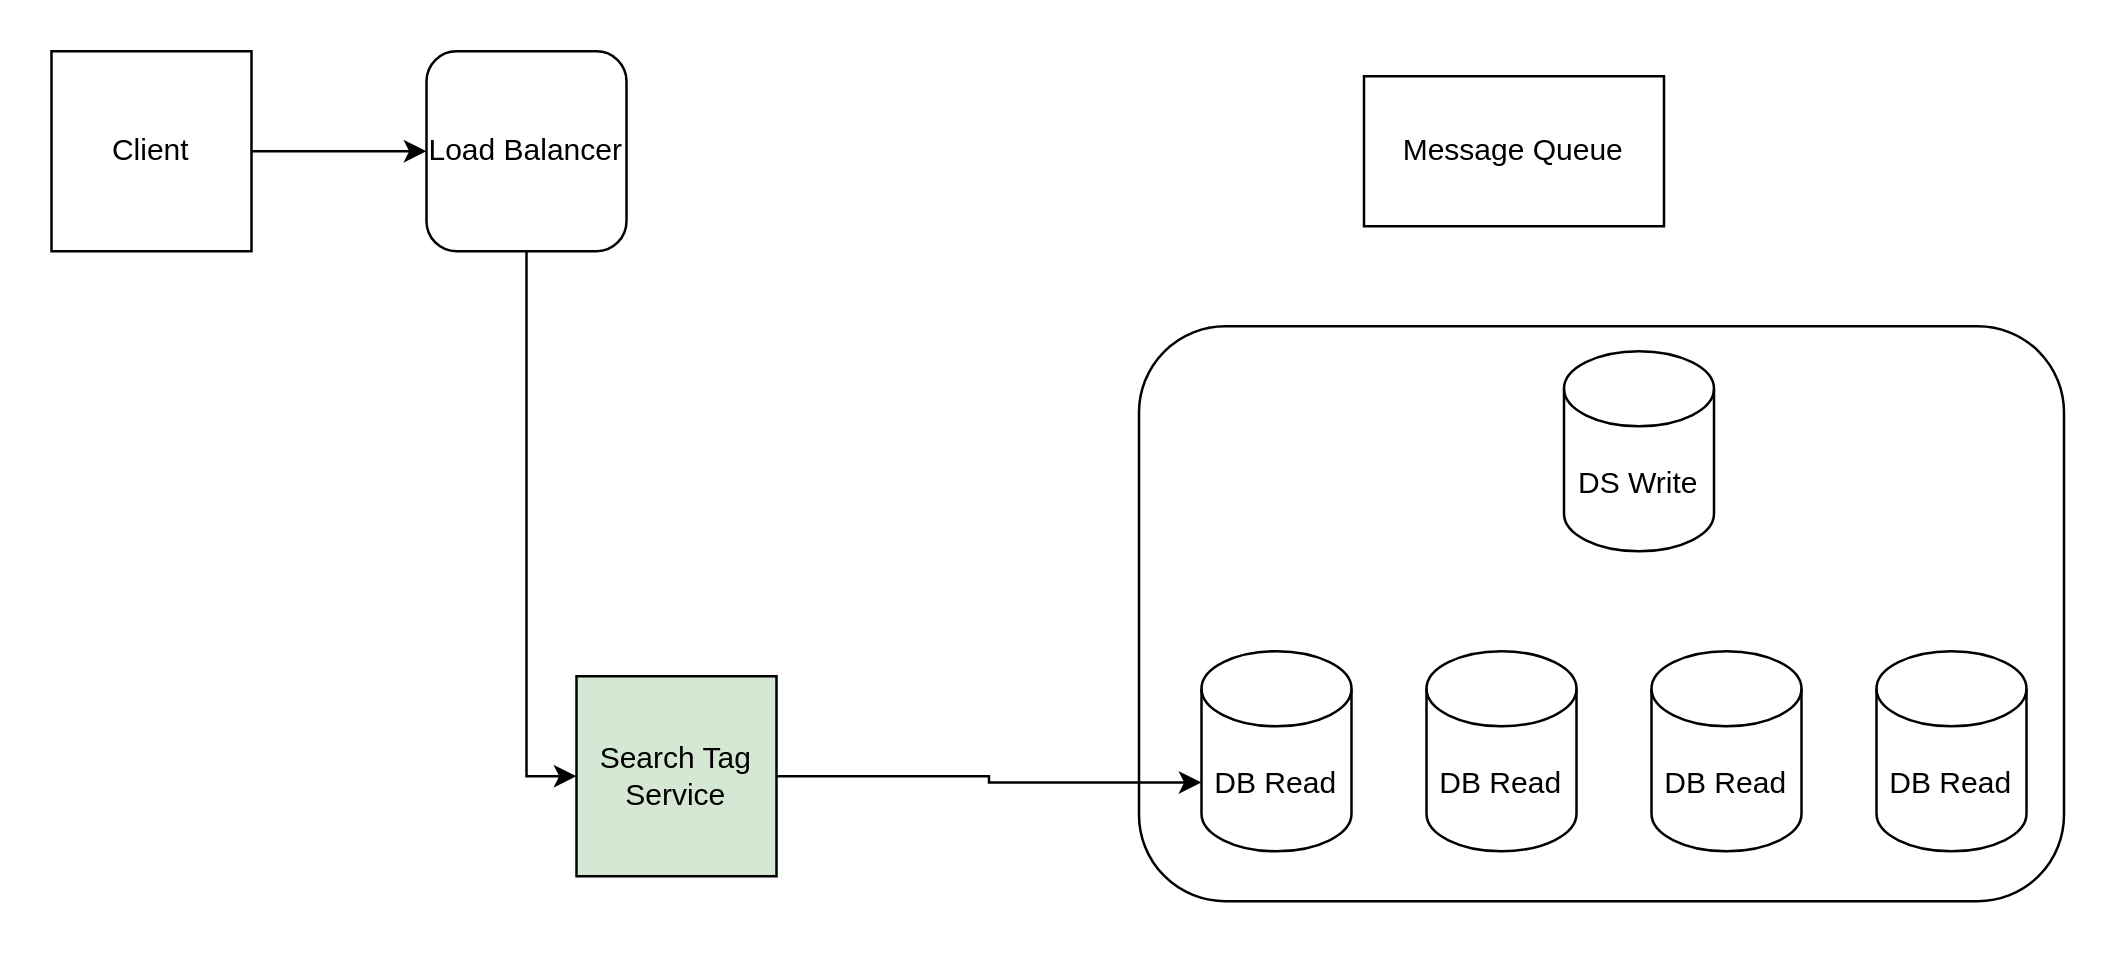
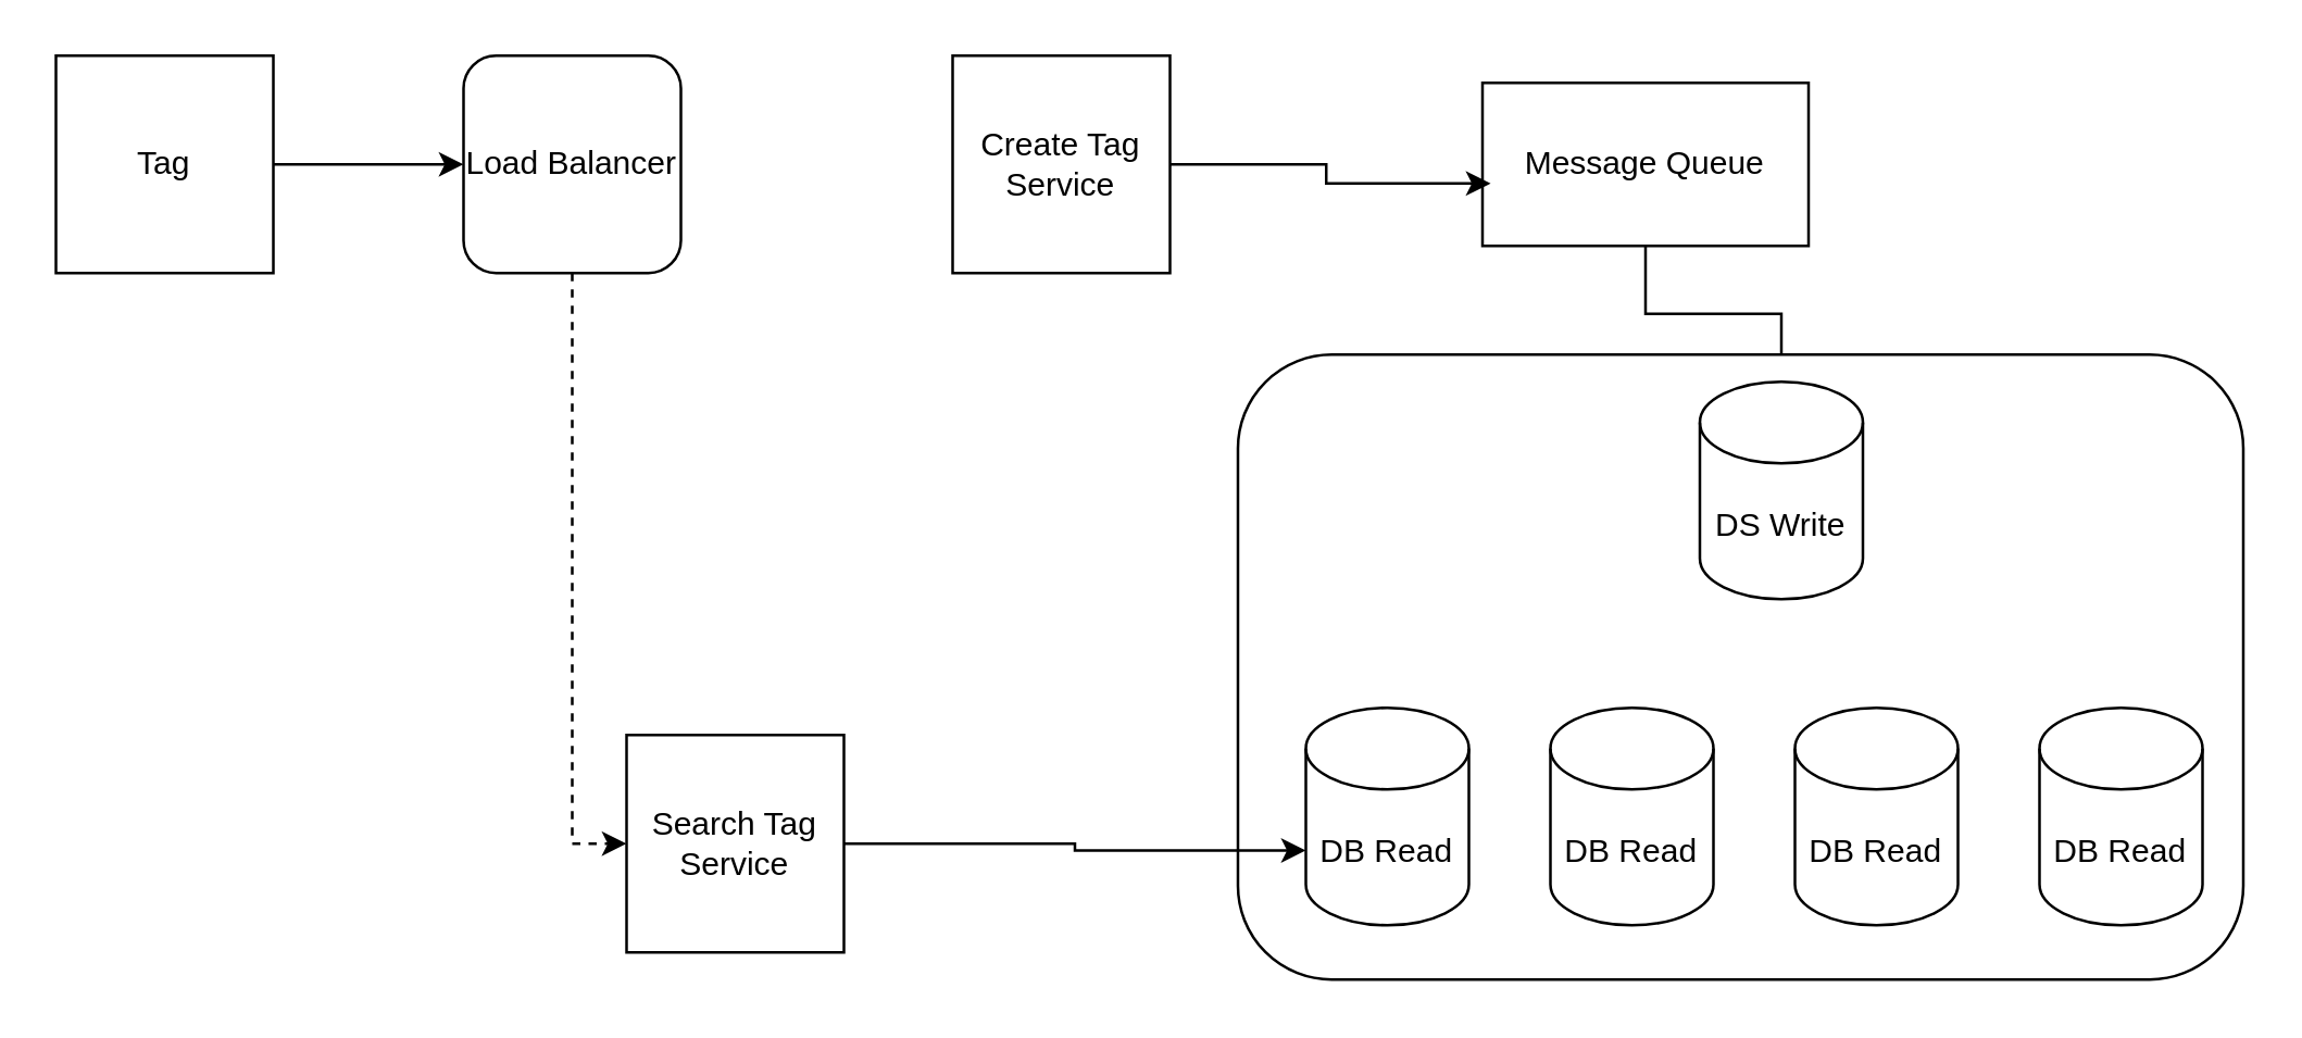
- <mxCell id="3" value="Client" style="whiteSpace=wrap;html=1;aspect=fixed;" vertex="1" parent="1"><mxGeometry x="20" y="20" width="80" height="80" as="geometry" /></mxCell>
+ <mxCell id="3" value="Tag" style="whiteSpace=wrap;html=1;aspect=fixed;" vertex="1" parent="1"><mxGeometry x="20" y="20" width="80" height="80" as="geometry" /></mxCell>
+ <mxCell id="6" value="Create Tag Service" style="whiteSpace=wrap;html=1;aspect=fixed;" vertex="1" parent="1"><mxGeometry x="350" y="20" width="80" height="80" as="geometry" /></mxCell>
+ <mxCell id="10" style="edgeStyle=orthogonalEdgeStyle;rounded=0;orthogonalLoop=1;jettySize=auto;html=1;exitX=1;exitY=0.5;exitDx=0;exitDy=0;entryX=0.025;entryY=0.617;entryDx=0;entryDy=0;entryPerimeter=0;" edge="1" parent="1" source="6" target="9"><mxGeometry relative="1" as="geometry" /></mxCell>
+ <mxCell id="8" style="edgeStyle=orthogonalEdgeStyle;rounded=0;orthogonalLoop=1;jettySize=auto;html=1;exitX=0.5;exitY=1;exitDx=0;exitDy=0;" edge="1" parent="1" source="9" target="16"><mxGeometry relative="1" as="geometry" /></mxCell>
- <mxCell id="4" style="edgeStyle=orthogonalEdgeStyle;rounded=0;orthogonalLoop=1;jettySize=auto;html=1;exitX=0.5;exitY=1;exitDx=0;exitDy=0;entryX=0;entryY=0.5;entryDx=0;entryDy=0;" edge="1" parent="1" source="5" target="7"><mxGeometry relative="1" as="geometry" /></mxCell>
+ <mxCell id="4" style="edgeStyle=orthogonalEdgeStyle;rounded=0;orthogonalLoop=1;jettySize=auto;html=1;exitX=0.5;exitY=1;exitDx=0;exitDy=0;entryX=0;entryY=0.5;entryDx=0;entryDy=0;dashed=1;" edge="1" parent="1" source="5" target="7"><mxGeometry relative="1" as="geometry" /></mxCell>
- <mxCell id="7" value="Search Tag Service" style="whiteSpace=wrap;html=1;aspect=fixed;fillColor=#d5e8d4;" vertex="1" parent="1"><mxGeometry x="230" y="270" width="80" height="80" as="geometry" /></mxCell>
+ <mxCell id="7" value="Search Tag Service" style="whiteSpace=wrap;html=1;aspect=fixed;" vertex="1" parent="1"><mxGeometry x="230" y="270" width="80" height="80" as="geometry" /></mxCell>
